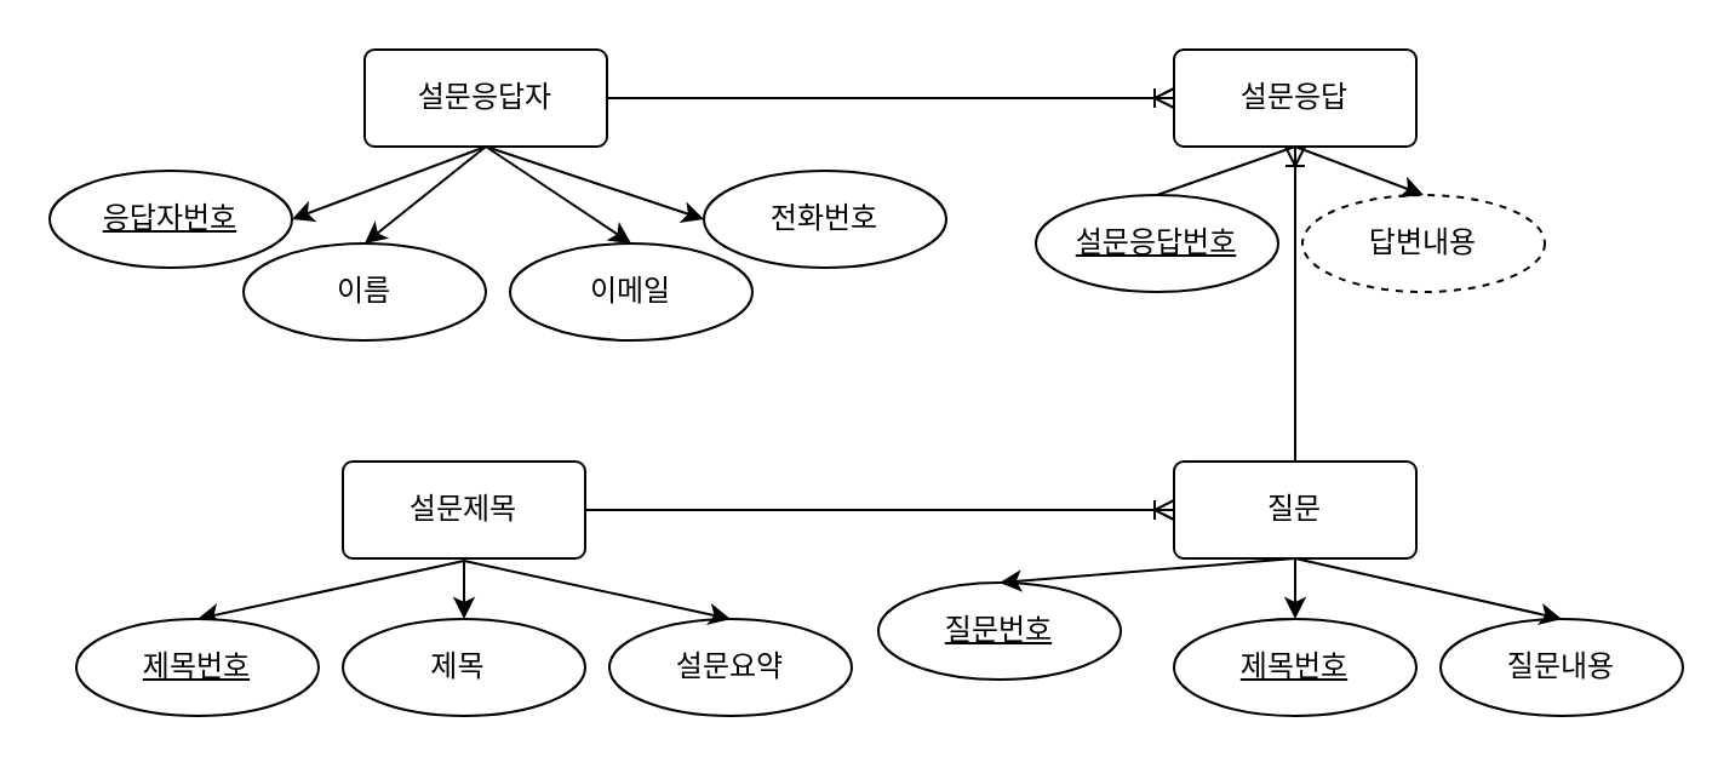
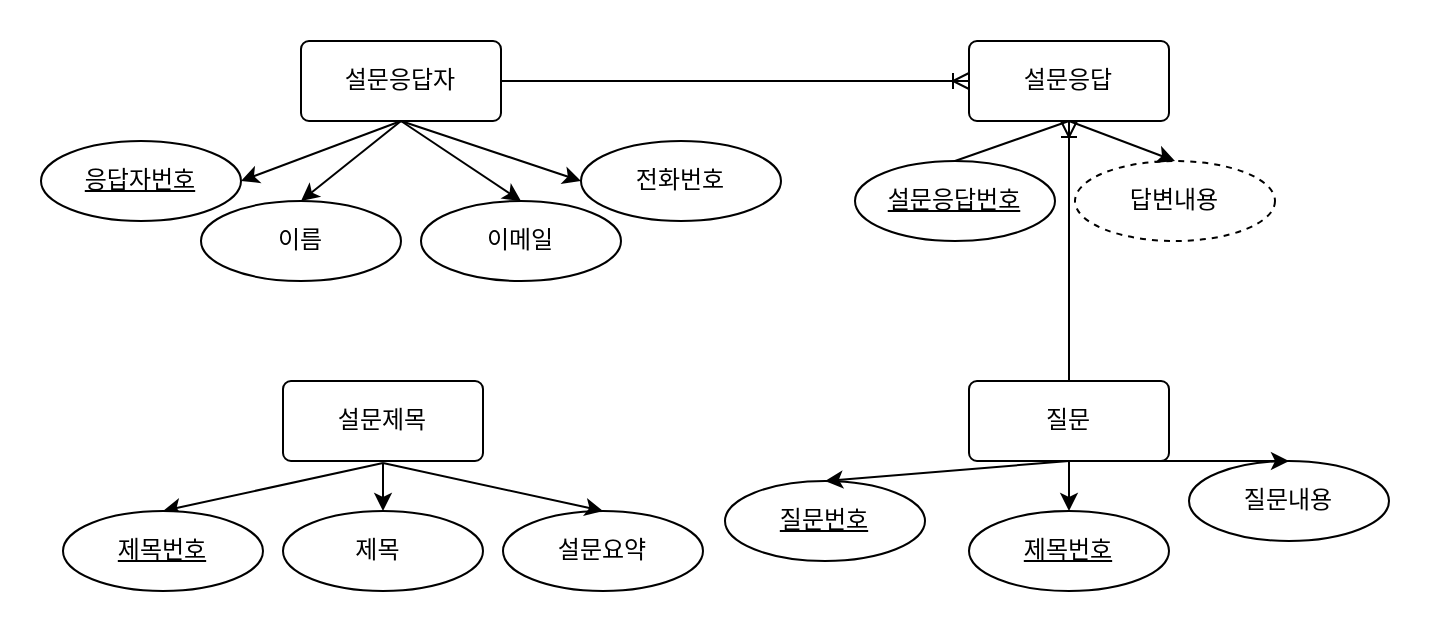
- <mxCell id="29" value="" style="edgeStyle=entityRelationEdgeStyle;fontSize=12;html=1;endArrow=ERoneToMany;rounded=0;exitX=1;exitY=0.5;exitDx=0;exitDy=0;entryX=0;entryY=0.5;entryDx=0;entryDy=0;" parent="1" source="3" target="4" edge="1"><mxGeometry width="100" height="100" relative="1" as="geometry"><mxPoint x="260" y="285" as="sourcePoint" /><mxPoint x="360" y="185" as="targetPoint" /></mxGeometry></mxCell>
- <mxCell id="11" value="질문내용" style="ellipse;whiteSpace=wrap;html=1;align=center;" parent="1" vertex="1"><mxGeometry x="594" y="255" width="100" height="40" as="geometry" /></mxCell>
+ <mxCell id="11" value="질문내용" style="ellipse;whiteSpace=wrap;html=1;align=center;" parent="1" vertex="1"><mxGeometry x="594" y="230" width="100" height="40" as="geometry" /></mxCell>
